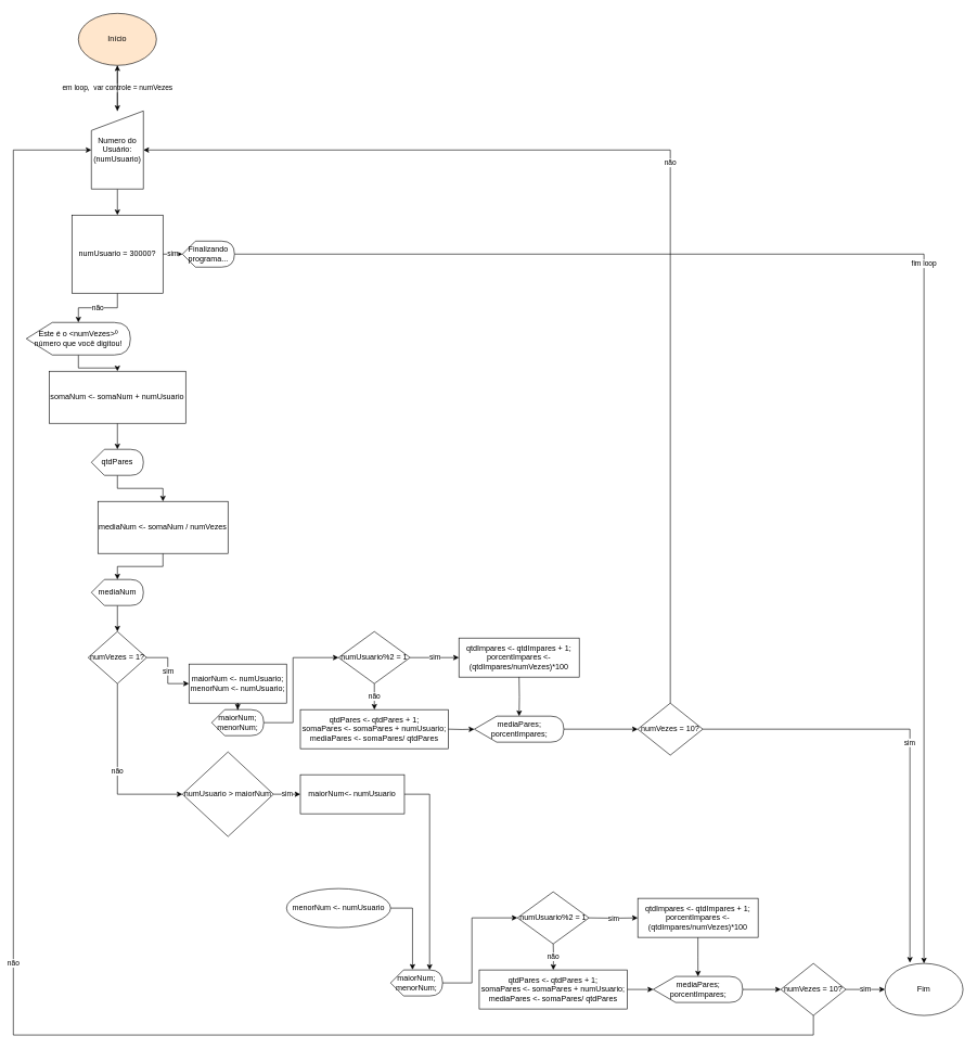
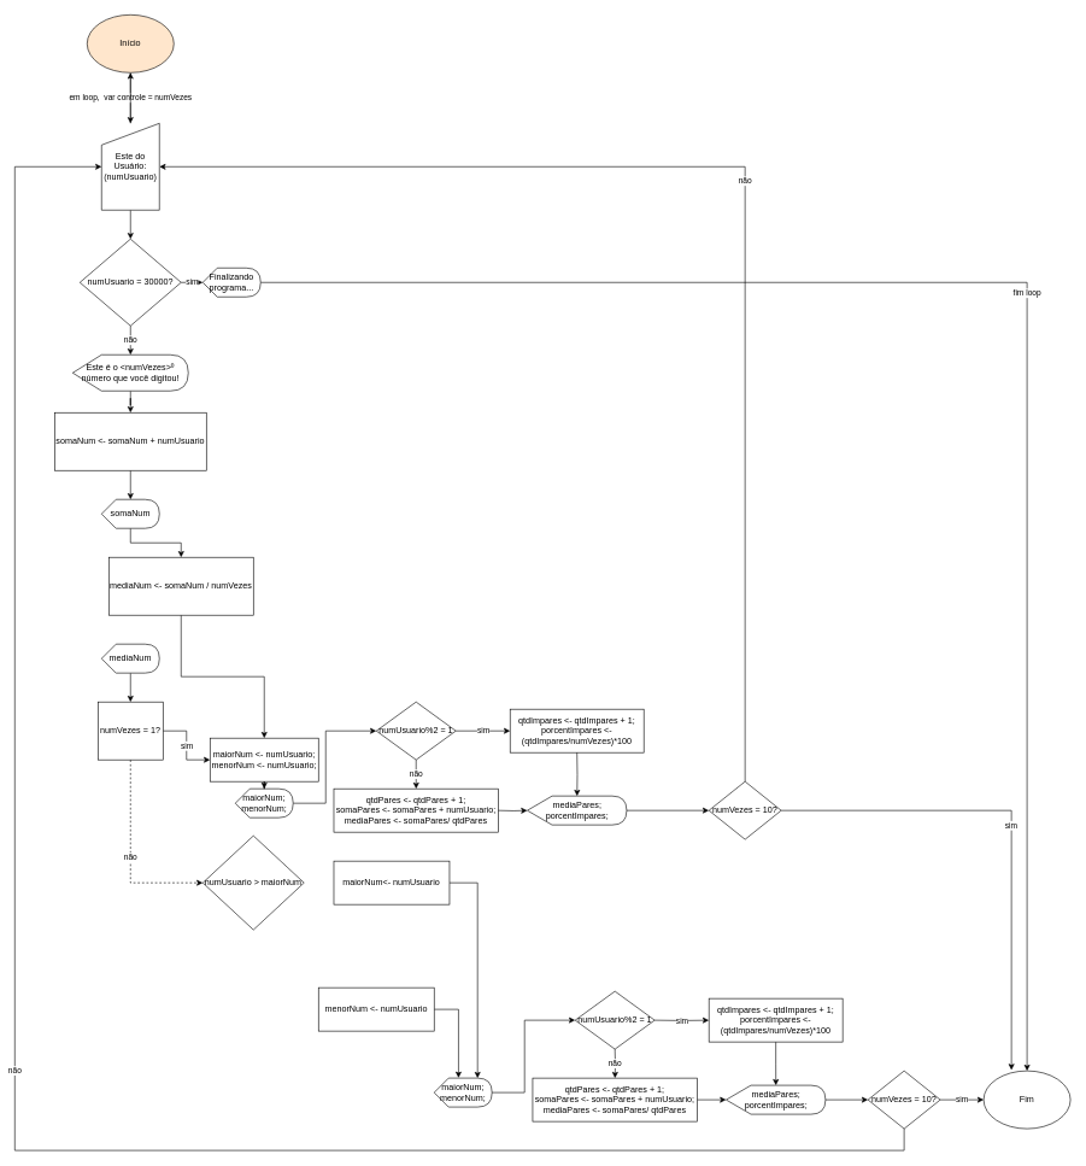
- <mxCell id="7" value="Numero do Usuário:&lt;br&gt;(numUsuario)" style="shape=manualInput;whiteSpace=wrap;html=1;" vertex="1" parent="1"><mxGeometry x="140" y="170" width="80" height="120" as="geometry" /></mxCell>
+ <mxCell id="7" value="Este do Usuário:&lt;br&gt;(numUsuario)" style="shape=manualInput;whiteSpace=wrap;html=1;" vertex="1" parent="1"><mxGeometry x="140" y="170" width="80" height="120" as="geometry" /></mxCell>
- <mxCell id="10" value="numUsuario = 30000?" style="whiteSpace=wrap;html=1;rounded=0;" vertex="1" parent="1"><mxGeometry x="110" y="330" width="140" height="120" as="geometry" /></mxCell>
+ <mxCell id="10" value="numUsuario = 30000?" style="rhombus;whiteSpace=wrap;html=1;" vertex="1" parent="1"><mxGeometry x="110" y="330" width="140" height="120" as="geometry" /></mxCell>
- <mxCell id="14" value="Este é o &amp;lt;numVezes&amp;gt;º número que você digitou!" style="shape=display;whiteSpace=wrap;html=1;" vertex="1" parent="1"><mxGeometry x="40" y="495" width="160" height="50" as="geometry" /></mxCell>
+ <mxCell id="14" value="Este é o &amp;lt;numVezes&amp;gt;º número que você digitou!" style="shape=display;whiteSpace=wrap;html=1;" vertex="1" parent="1"><mxGeometry x="100" y="490" width="160" height="50" as="geometry" /></mxCell>
- <mxCell id="18" value="qtdPares" style="shape=display;whiteSpace=wrap;html=1;" vertex="1" parent="1"><mxGeometry x="140" y="690" width="80" height="40" as="geometry" /></mxCell>
+ <mxCell id="18" value="somaNum" style="shape=display;whiteSpace=wrap;html=1;" vertex="1" parent="1"><mxGeometry x="140" y="690" width="80" height="40" as="geometry" /></mxCell>
- <mxCell id="19" value="" style="edgeStyle=orthogonalEdgeStyle;rounded=0;orthogonalLoop=1;jettySize=auto;html=1;" edge="1" parent="1" source="20" target="22"><mxGeometry relative="1" as="geometry" /></mxCell>
+ <mxCell id="19" value="" style="edgeStyle=orthogonalEdgeStyle;rounded=0;orthogonalLoop=1;jettySize=auto;html=1;" edge="1" parent="1" source="20" target="27"><mxGeometry relative="1" as="geometry" /></mxCell>
- <mxCell id="25" value="numVezes = 1?" style="rhombus;whiteSpace=wrap;html=1;" vertex="1" parent="1"><mxGeometry x="135" y="970" width="90" height="80" as="geometry" /></mxCell>
+ <mxCell id="25" value="numVezes = 1?" style="whiteSpace=wrap;html=1;rounded=0;" vertex="1" parent="1"><mxGeometry x="135" y="970" width="90" height="80" as="geometry" /></mxCell>
- <mxCell id="24" value="não" style="edgeStyle=orthogonalEdgeStyle;rounded=0;orthogonalLoop=1;jettySize=auto;html=1;entryX=0;entryY=0.5;entryDx=0;entryDy=0;" edge="1" parent="1" source="25" target="44"><mxGeometry relative="1" as="geometry"><mxPoint x="180" y="1180" as="targetPoint" /><Array as="points"><mxPoint x="180" y="1220" /></Array></mxGeometry></mxCell>
+ <mxCell id="24" value="não" style="edgeStyle=orthogonalEdgeStyle;rounded=0;orthogonalLoop=1;jettySize=auto;html=1;entryX=0;entryY=0.5;entryDx=0;entryDy=0;dashed=1;" edge="1" parent="1" source="25" target="44"><mxGeometry relative="1" as="geometry"><mxPoint x="180" y="1180" as="targetPoint" /><Array as="points"><mxPoint x="180" y="1220" /></Array></mxGeometry></mxCell>
- <mxCell id="43" value="sim" style="edgeStyle=orthogonalEdgeStyle;rounded=0;orthogonalLoop=1;jettySize=auto;html=1;" edge="1" parent="1" source="44" target="46"><mxGeometry relative="1" as="geometry" /></mxCell>
- <mxCell id="49" value="menorNum &amp;lt;- numUsuario" style="ellipse;whiteSpace=wrap;html=1;" vertex="1" parent="1"><mxGeometry x="440" y="1365" width="160" height="60" as="geometry" /></mxCell>
+ <mxCell id="49" value="menorNum &amp;lt;- numUsuario" style="whiteSpace=wrap;html=1;" vertex="1" parent="1"><mxGeometry x="440" y="1365" width="160" height="60" as="geometry" /></mxCell>
